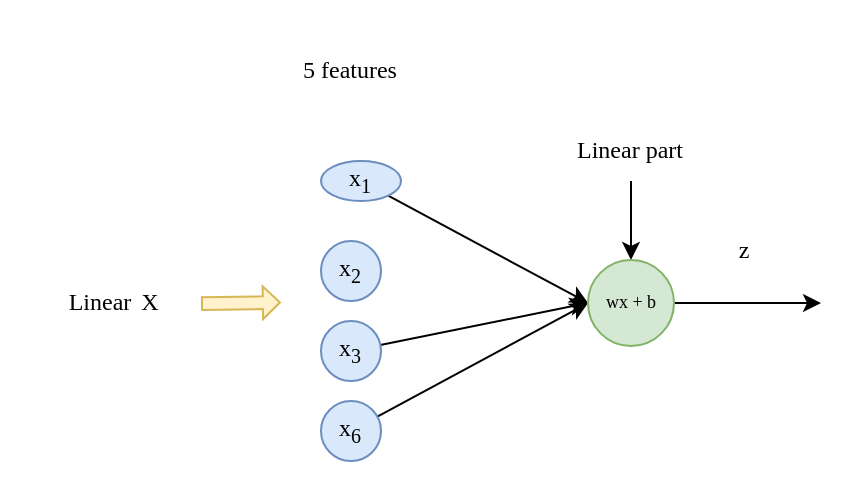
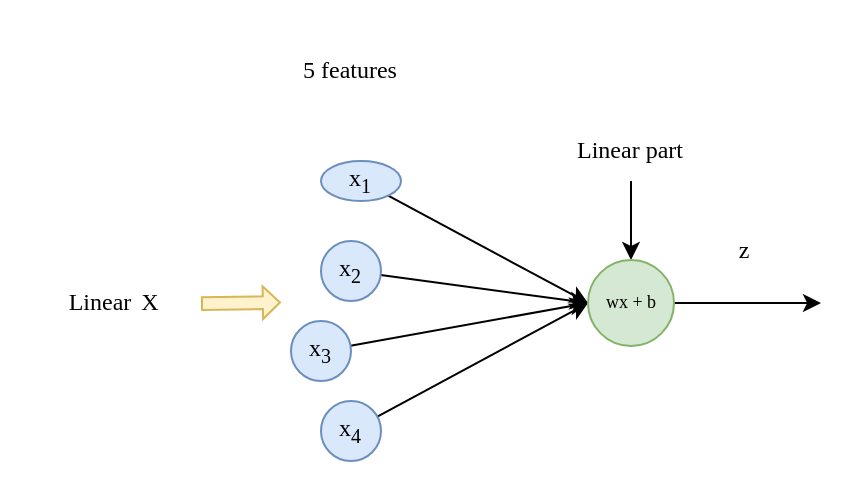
+ <mxCell id="4" style="edgeStyle=none;rounded=0;orthogonalLoop=1;jettySize=auto;html=1;entryX=0;entryY=0.5;entryDx=0;entryDy=0;" parent="1" source="5" target="16" edge="1"><mxGeometry relative="1" as="geometry" /></mxCell>
- <mxCell id="7" value="x&lt;sub&gt;3&lt;/sub&gt;" style="ellipse;whiteSpace=wrap;html=1;aspect=fixed;fillColor=#dae8fc;strokeColor=#6c8ebf;fontFamily=Lucida Console;" parent="1" vertex="1"><mxGeometry x="160" y="160" width="30" height="30" as="geometry" /></mxCell>
+ <mxCell id="7" value="x&lt;sub&gt;3&lt;/sub&gt;" style="ellipse;whiteSpace=wrap;html=1;aspect=fixed;fillColor=#dae8fc;strokeColor=#6c8ebf;fontFamily=Lucida Console;" parent="1" vertex="1"><mxGeometry x="145" y="160" width="30" height="30" as="geometry" /></mxCell>
- <mxCell id="9" value="x&lt;sub&gt;6&lt;/sub&gt;" style="ellipse;whiteSpace=wrap;html=1;aspect=fixed;fillColor=#dae8fc;strokeColor=#6c8ebf;fontFamily=Lucida Console;" parent="1" vertex="1"><mxGeometry x="160" y="200" width="30" height="30" as="geometry" /></mxCell>
+ <mxCell id="9" value="x&lt;sub&gt;4&lt;/sub&gt;" style="ellipse;whiteSpace=wrap;html=1;aspect=fixed;fillColor=#dae8fc;strokeColor=#6c8ebf;fontFamily=Lucida Console;" parent="1" vertex="1"><mxGeometry x="160" y="200" width="30" height="30" as="geometry" /></mxCell>
